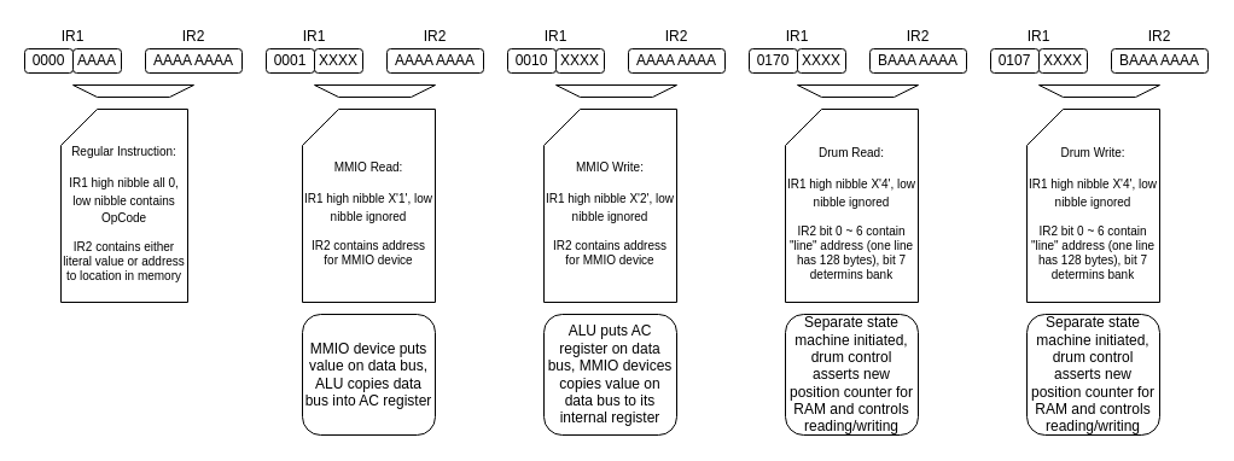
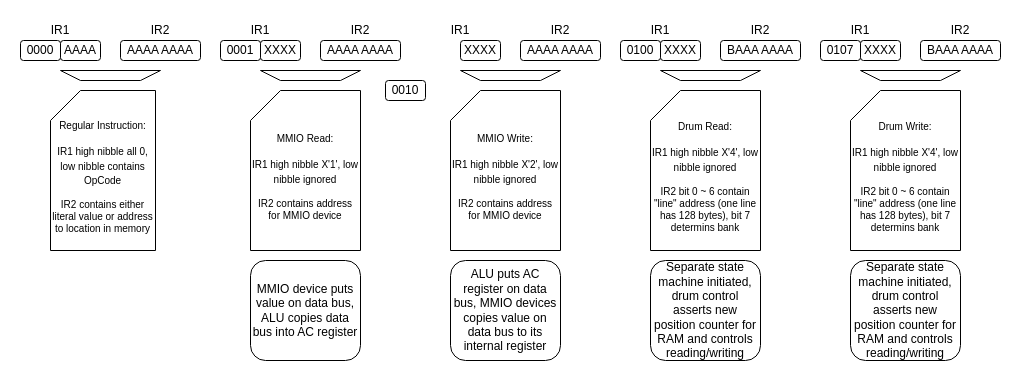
- <mxCell id="16" value="0010" style="rounded=1;whiteSpace=wrap;html=1;" vertex="1" parent="1"><mxGeometry x="420" y="40" width="40" height="20" as="geometry" /></mxCell>
+ <mxCell id="16" value="0010" style="rounded=1;whiteSpace=wrap;html=1;" vertex="1" parent="1"><mxGeometry x="385" y="80" width="40" height="20" as="geometry" /></mxCell>
- <mxCell id="22" value="0170" style="rounded=1;whiteSpace=wrap;html=1;" vertex="1" parent="1"><mxGeometry x="620" y="40" width="40" height="20" as="geometry" /></mxCell>
+ <mxCell id="22" value="0100" style="rounded=1;whiteSpace=wrap;html=1;" vertex="1" parent="1"><mxGeometry x="620" y="40" width="40" height="20" as="geometry" /></mxCell>
